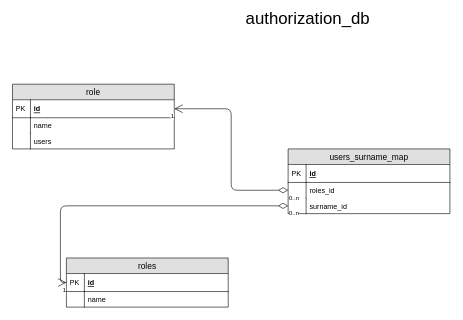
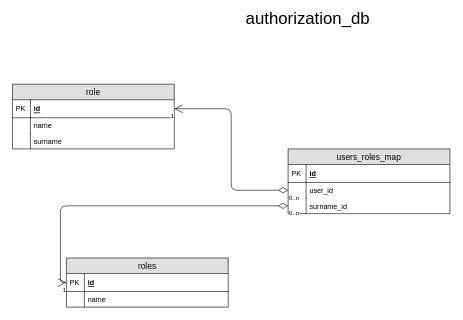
- <mxCell id="8" value="users" style="shape=partialRectangle;top=0;left=0;right=0;bottom=0;align=left;verticalAlign=top;fillColor=none;spacingLeft=34;spacingRight=4;overflow=hidden;rotatable=0;points=[[0,0.5],[1,0.5]];portConstraint=eastwest;dropTarget=0;fontSize=12;" vertex="1" parent="3"><mxGeometry y="82" width="270" height="26" as="geometry" /></mxCell>
+ <mxCell id="8" value="surname" style="shape=partialRectangle;top=0;left=0;right=0;bottom=0;align=left;verticalAlign=top;fillColor=none;spacingLeft=34;spacingRight=4;overflow=hidden;rotatable=0;points=[[0,0.5],[1,0.5]];portConstraint=eastwest;dropTarget=0;fontSize=12;" vertex="1" parent="3"><mxGeometry y="82" width="270" height="26" as="geometry" /></mxCell>
- <mxCell id="15" value="users_surname_map" style="swimlane;fontStyle=0;childLayout=stackLayout;horizontal=1;startSize=26;fillColor=#e0e0e0;horizontalStack=0;resizeParent=1;resizeParentMax=0;resizeLast=0;collapsible=1;marginBottom=0;swimlaneFillColor=#ffffff;align=center;fontSize=14;" vertex="1" parent="1"><mxGeometry x="480" y="248" width="270" height="108" as="geometry" /></mxCell>
+ <mxCell id="15" value="users_roles_map" style="swimlane;fontStyle=0;childLayout=stackLayout;horizontal=1;startSize=26;fillColor=#e0e0e0;horizontalStack=0;resizeParent=1;resizeParentMax=0;resizeLast=0;collapsible=1;marginBottom=0;swimlaneFillColor=#ffffff;align=center;fontSize=14;" vertex="1" parent="1"><mxGeometry x="480" y="248" width="270" height="108" as="geometry" /></mxCell>
- <mxCell id="18" value="roles_id" style="shape=partialRectangle;top=0;left=0;right=0;bottom=0;align=left;verticalAlign=top;fillColor=none;spacingLeft=34;spacingRight=4;overflow=hidden;rotatable=0;points=[[0,0.5],[1,0.5]];portConstraint=eastwest;dropTarget=0;fontSize=12;" vertex="1" parent="15"><mxGeometry y="56" width="270" height="26" as="geometry" /></mxCell>
+ <mxCell id="18" value="user_id" style="shape=partialRectangle;top=0;left=0;right=0;bottom=0;align=left;verticalAlign=top;fillColor=none;spacingLeft=34;spacingRight=4;overflow=hidden;rotatable=0;points=[[0,0.5],[1,0.5]];portConstraint=eastwest;dropTarget=0;fontSize=12;" vertex="1" parent="15"><mxGeometry y="56" width="270" height="26" as="geometry" /></mxCell>
